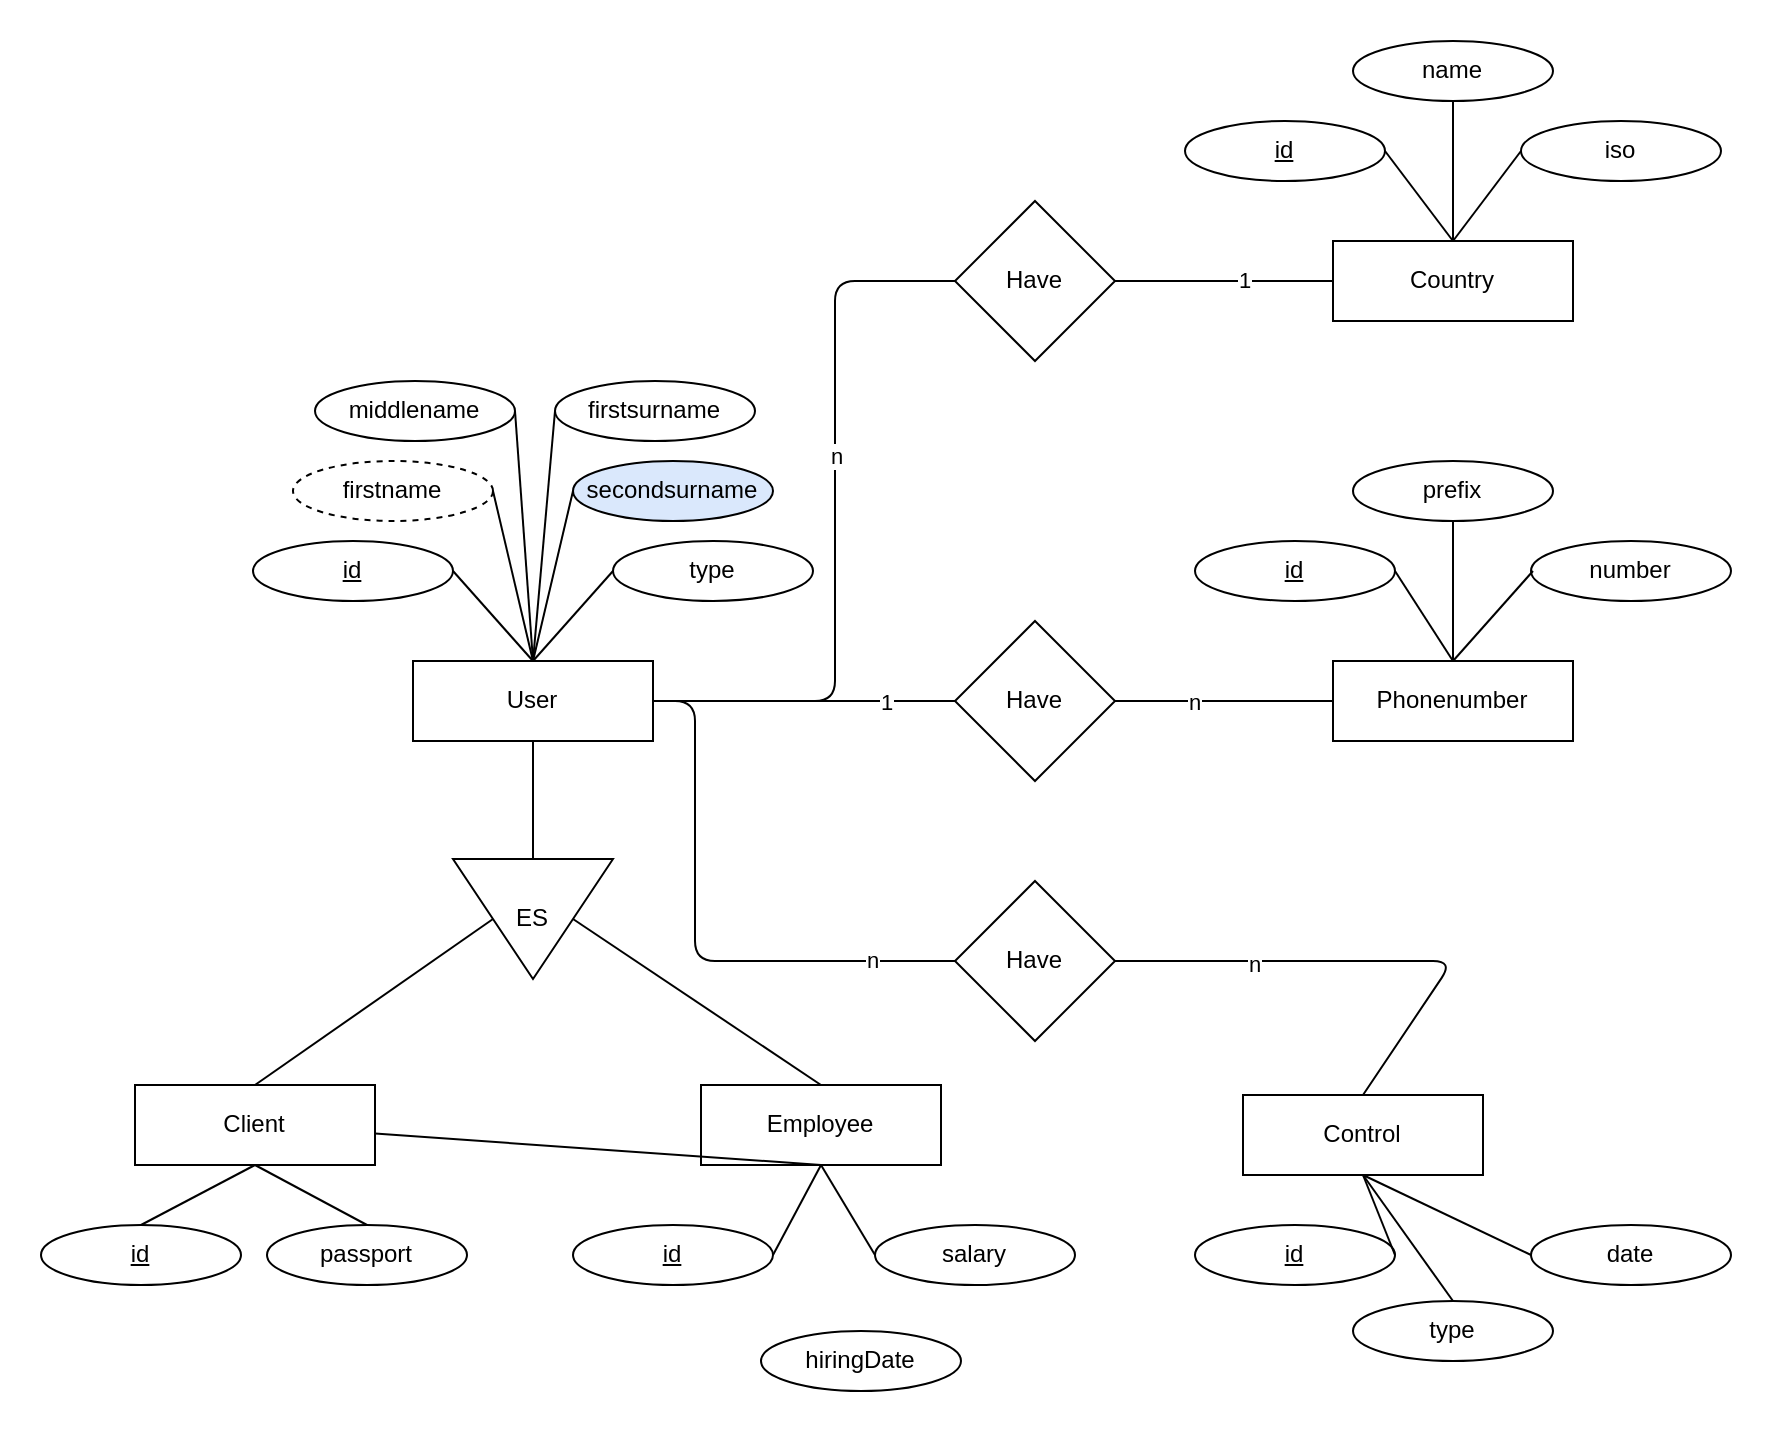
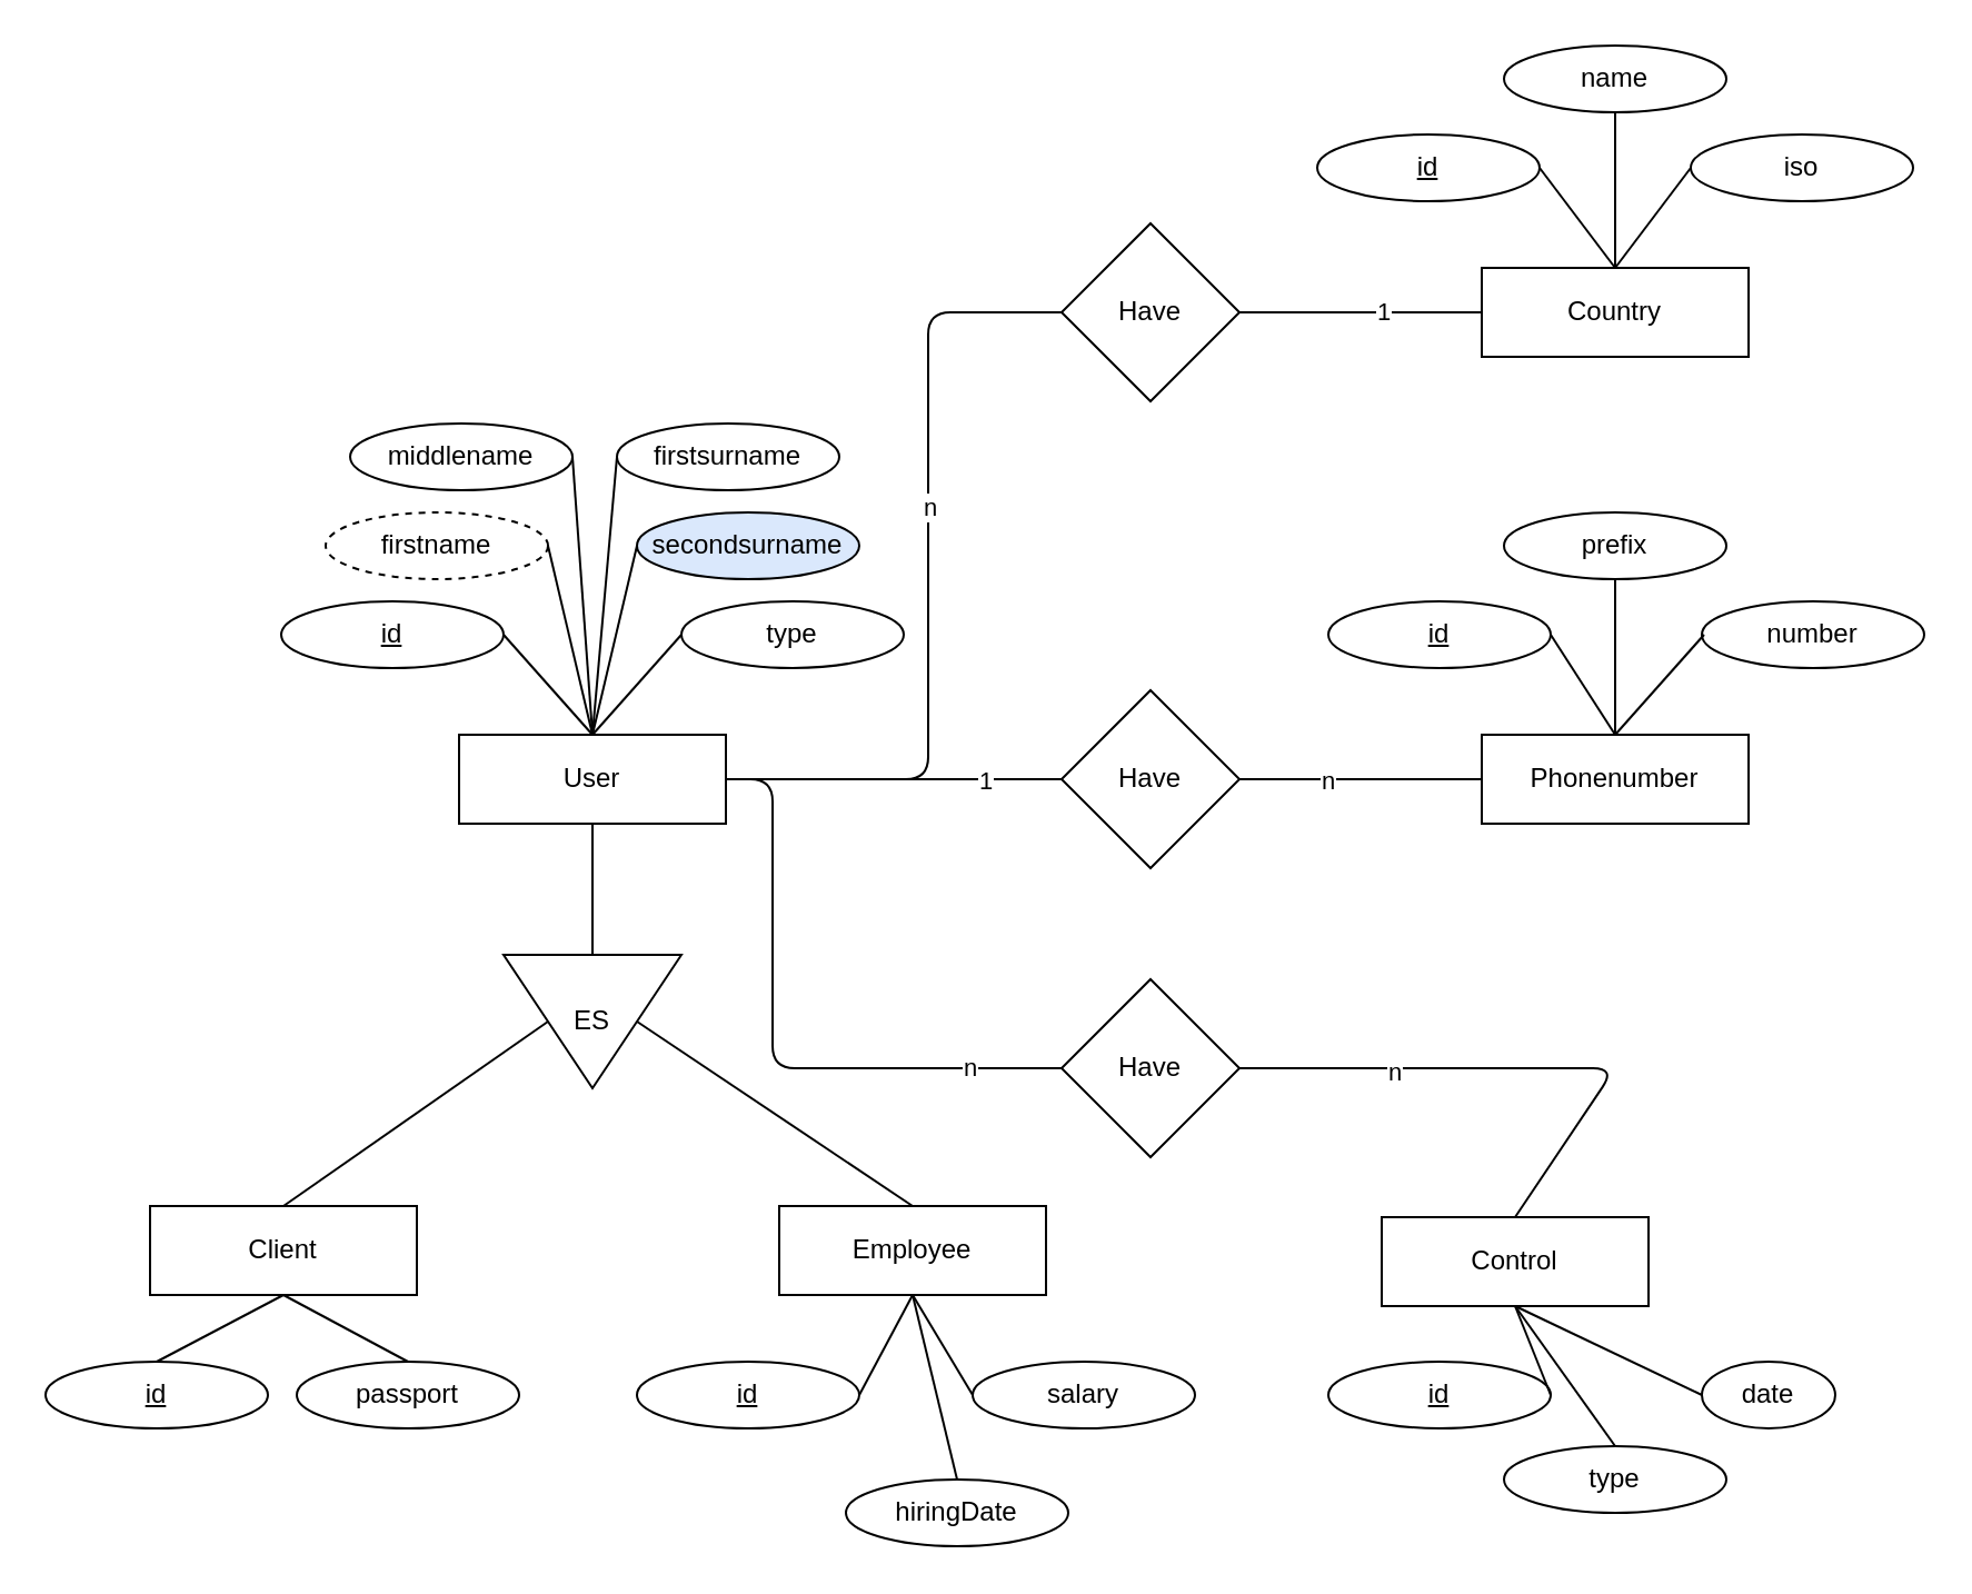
- <mxCell id="33" value="" style="endArrow=none;html=1;exitX=0.5;exitY=1;exitDx=0;exitDy=0;" parent="1" source="21" target="20" edge="1"><mxGeometry width="50" height="50" relative="1" as="geometry"><mxPoint x="537" y="460" as="sourcePoint" /><mxPoint x="587" y="410" as="targetPoint" /></mxGeometry></mxCell>
+ <mxCell id="33" value="" style="endArrow=none;html=1;exitX=0.5;exitY=1;exitDx=0;exitDy=0;entryX=0.5;entryY=0;entryDx=0;entryDy=0;" parent="1" source="21" target="30" edge="1"><mxGeometry width="50" height="50" relative="1" as="geometry"><mxPoint x="537" y="460" as="sourcePoint" /><mxPoint x="587" y="410" as="targetPoint" /></mxGeometry></mxCell>
- <mxCell id="49" value="date" style="ellipse;whiteSpace=wrap;html=1;" vertex="1" parent="1"><mxGeometry x="765" y="612" width="100" height="30" as="geometry" /></mxCell>
+ <mxCell id="49" value="date" style="ellipse;whiteSpace=wrap;html=1;" vertex="1" parent="1"><mxGeometry x="765" y="612" width="60" height="30" as="geometry" /></mxCell>
